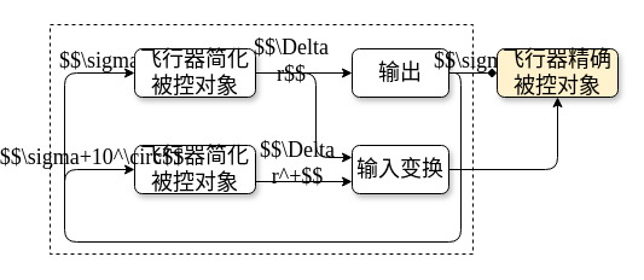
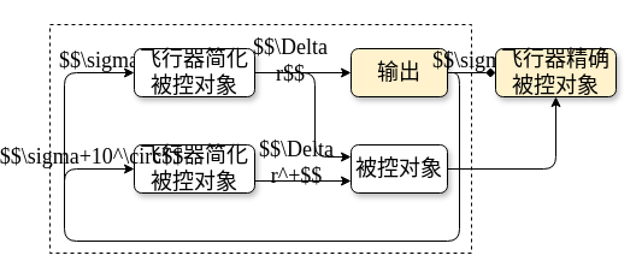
- <mxCell id="14" value="&lt;div&gt;&lt;font face=&quot;simsun&quot;&gt;输出&lt;/font&gt;&lt;/div&gt;" style="rounded=1;whiteSpace=wrap;html=1;fontSize=18;shadow=1;" parent="1" vertex="1"><mxGeometry x="273" y="40" width="80" height="40" as="geometry" /></mxCell>
+ <mxCell id="14" value="&lt;div&gt;&lt;font face=&quot;simsun&quot;&gt;输出&lt;/font&gt;&lt;/div&gt;" style="rounded=1;whiteSpace=wrap;html=1;fontSize=18;shadow=1;fillColor=#fff2cc;" parent="1" vertex="1"><mxGeometry x="273" y="40" width="80" height="40" as="geometry" /></mxCell>
- <mxCell id="11" value="&lt;div&gt;&lt;font face=&quot;simsun&quot;&gt;输入变换&lt;/font&gt;&lt;/div&gt;" style="rounded=1;whiteSpace=wrap;html=1;fontSize=18;shadow=1;" parent="1" vertex="1"><mxGeometry x="273" y="120" width="80" height="40" as="geometry" /></mxCell>
+ <mxCell id="11" value="&lt;div&gt;&lt;font face=&quot;simsun&quot;&gt;被控对象&lt;/font&gt;&lt;/div&gt;" style="rounded=1;whiteSpace=wrap;html=1;fontSize=18;shadow=1;" parent="1" vertex="1"><mxGeometry x="273" y="120" width="80" height="40" as="geometry" /></mxCell>
